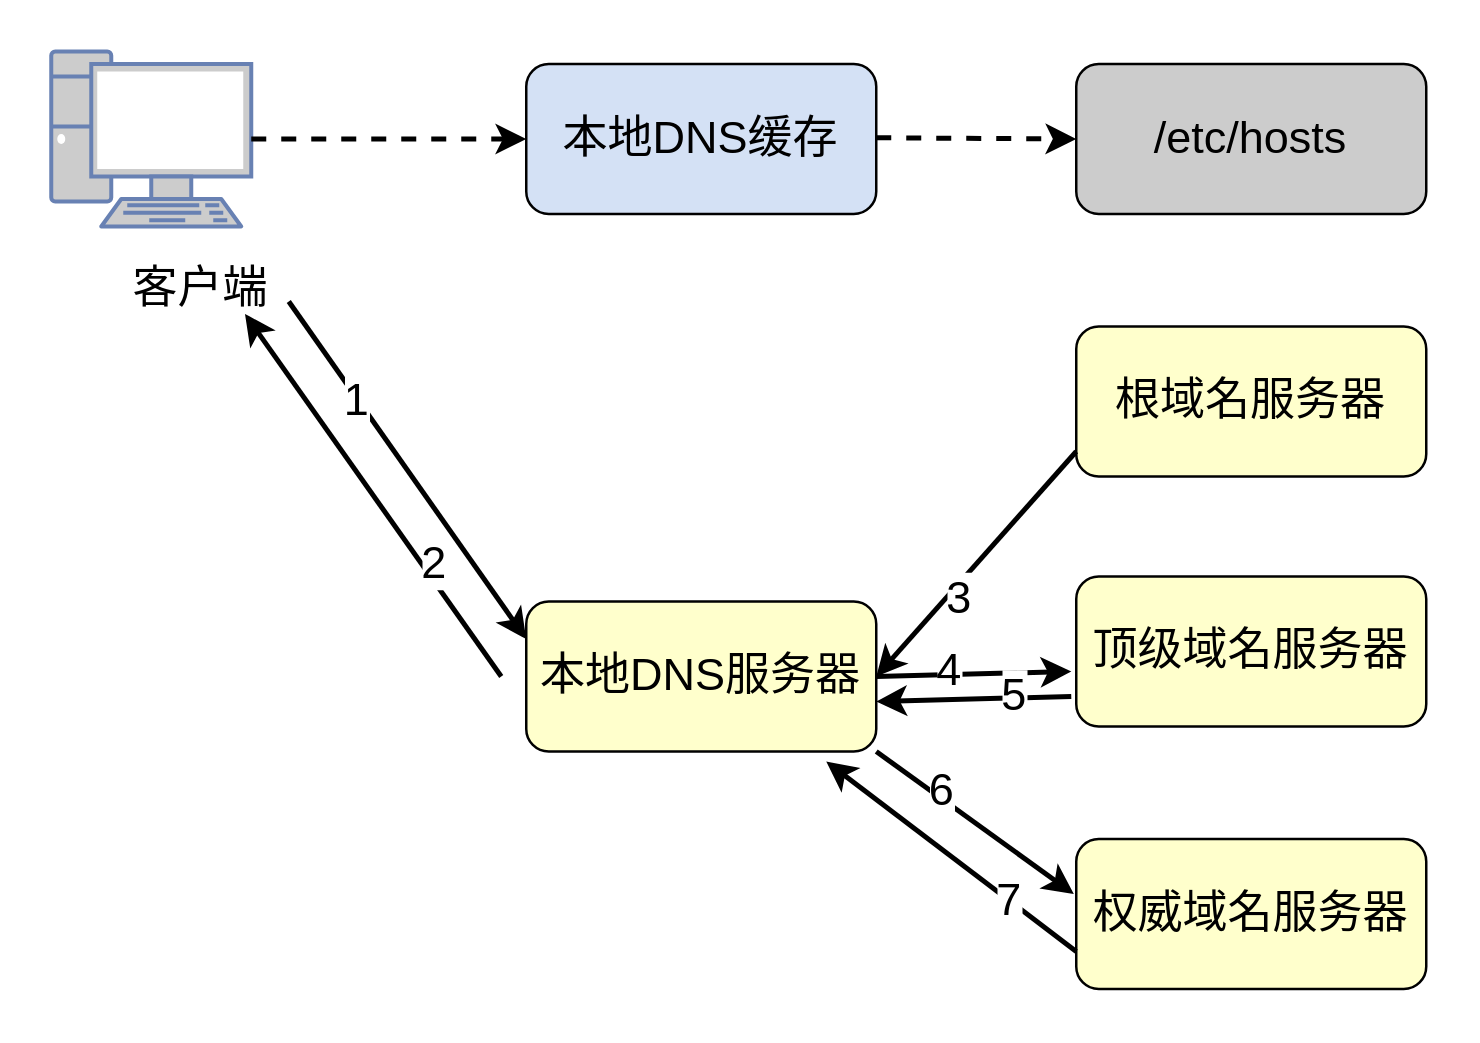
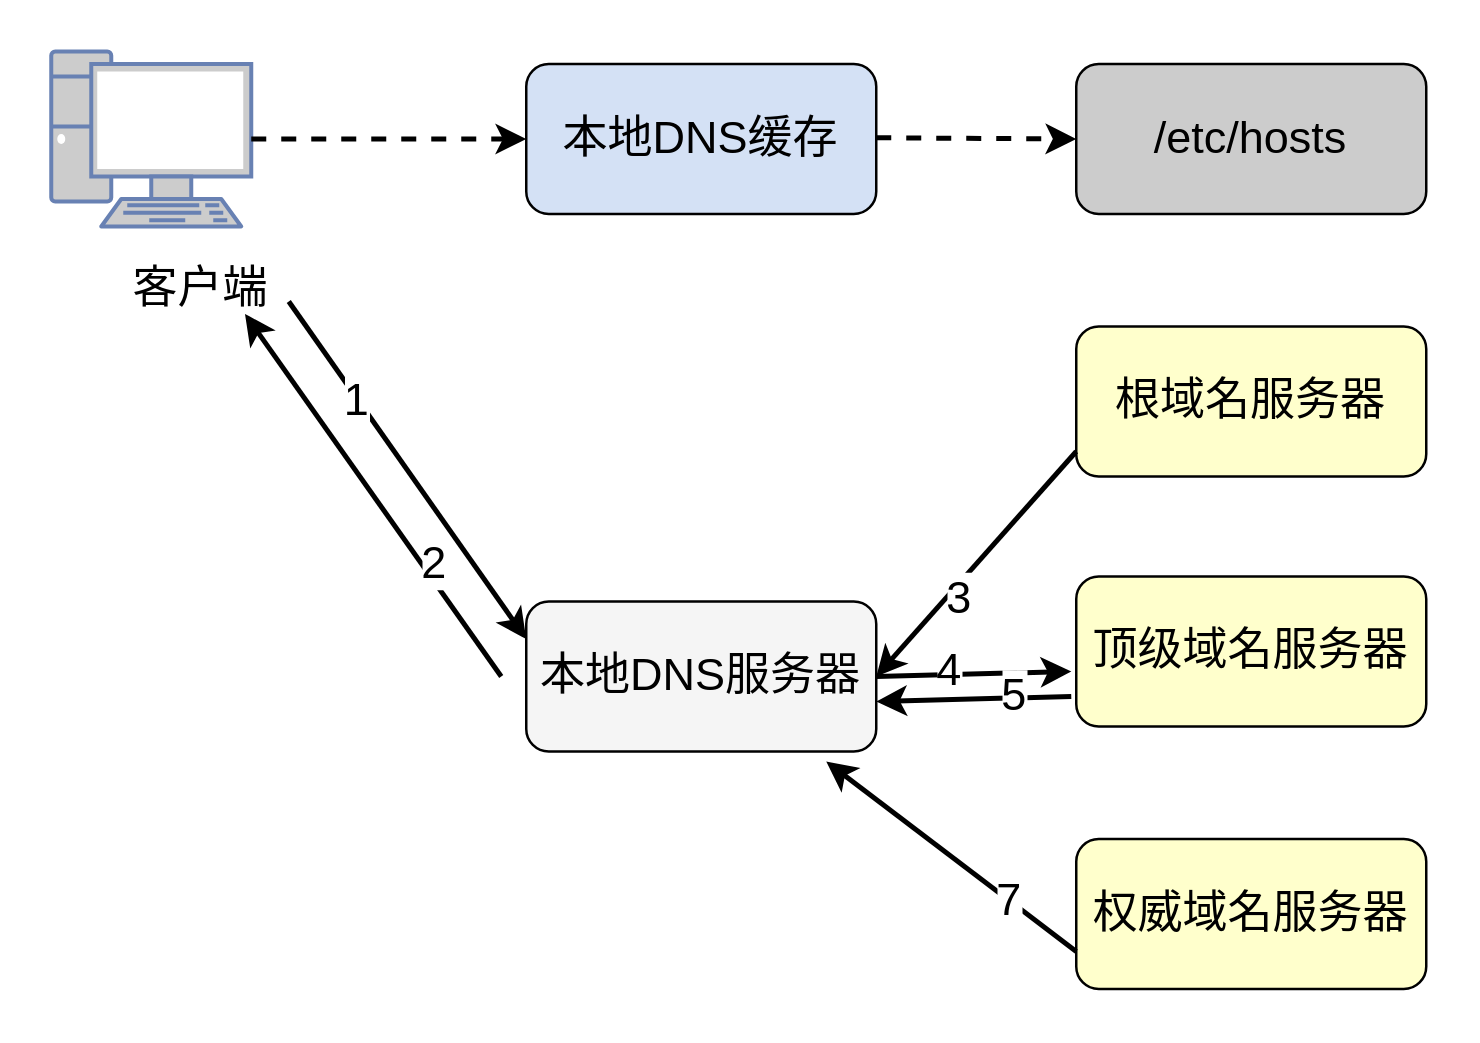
- <mxCell id="5" value="本地DNS服务器" style="rounded=1;whiteSpace=wrap;html=1;fontSize=18;fillColor=#FFFFCC;" vertex="1" parent="1"><mxGeometry x="210" y="240" width="140" height="60" as="geometry" /></mxCell>
+ <mxCell id="5" value="本地DNS服务器" style="rounded=1;whiteSpace=wrap;html=1;fontSize=18;fillColor=#f5f5f5;" vertex="1" parent="1"><mxGeometry x="210" y="240" width="140" height="60" as="geometry" /></mxCell>
- <mxCell id="18" value="" style="endArrow=classic;html=1;strokeWidth=2;fontSize=18;fontColor=#000000;exitX=1;exitY=1;exitDx=0;exitDy=0;entryX=-0.007;entryY=0.367;entryDx=0;entryDy=0;entryPerimeter=0;" edge="1" parent="1" source="5" target="8"><mxGeometry width="50" height="50" relative="1" as="geometry"><mxPoint x="330" y="400" as="sourcePoint" /><mxPoint x="380" y="350" as="targetPoint" /></mxGeometry></mxCell>
- <mxCell id="19" value="6" style="edgeLabel;html=1;align=center;verticalAlign=middle;resizable=0;points=[];fontSize=18;fontColor=#000000;" vertex="1" connectable="0" parent="18"><mxGeometry x="-0.391" y="2" relative="1" as="geometry"><mxPoint as="offset" /></mxGeometry></mxCell>
